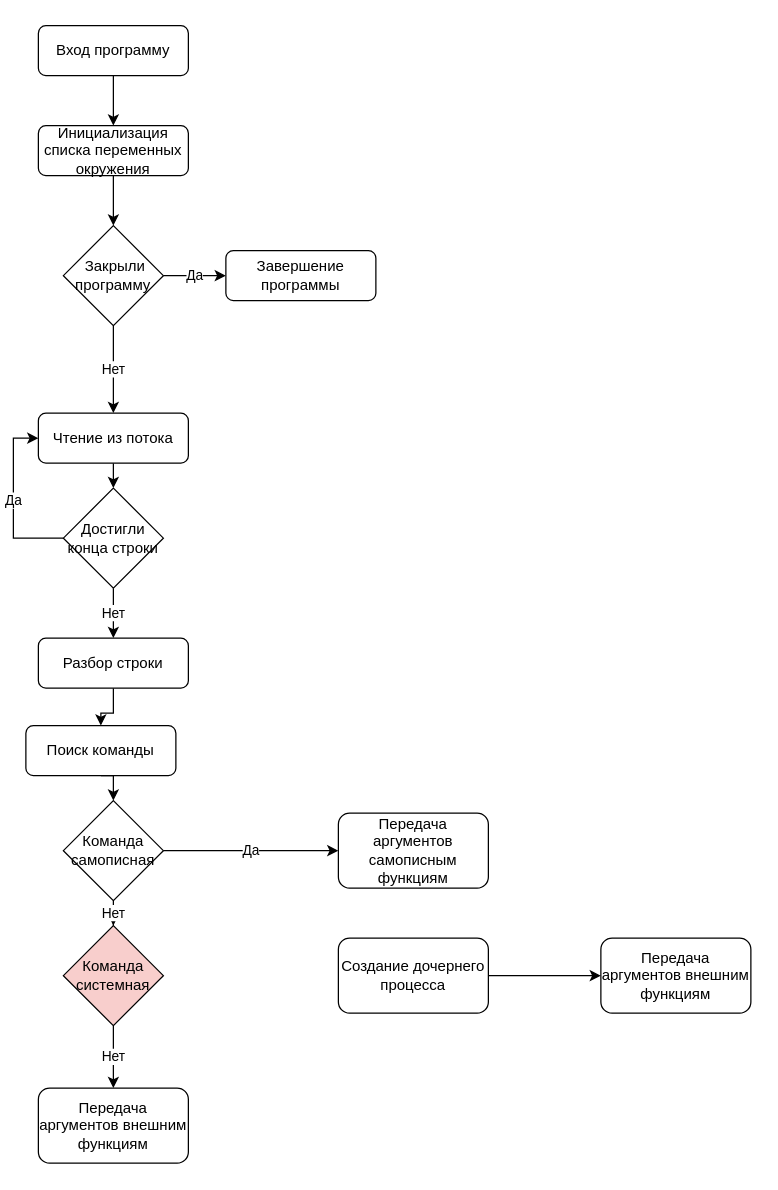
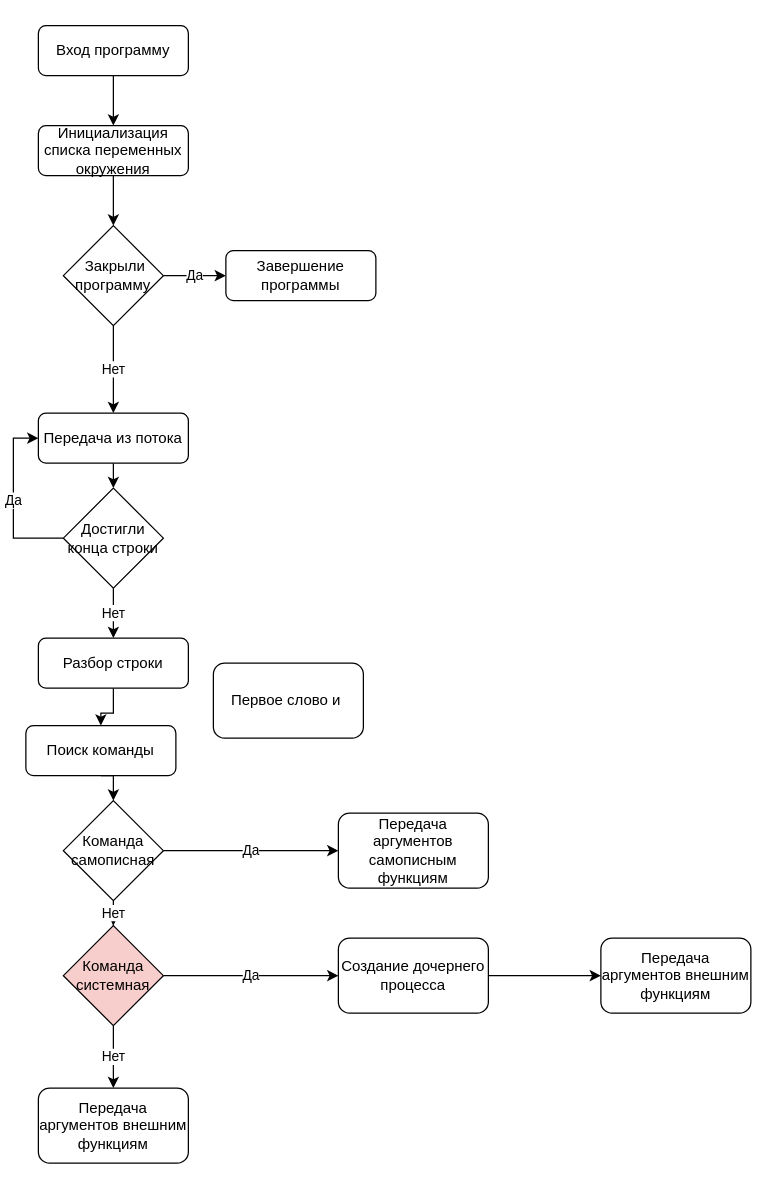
- <mxCell id="11" value="Чтение из потока" style="rounded=1;whiteSpace=wrap;html=1;fontSize=12;glass=0;strokeWidth=1;shadow=0;" parent="1" vertex="1"><mxGeometry x="30" y="330" width="120" height="40" as="geometry" /></mxCell>
+ <mxCell id="11" value="Передача из потока" style="rounded=1;whiteSpace=wrap;html=1;fontSize=12;glass=0;strokeWidth=1;shadow=0;" parent="1" vertex="1"><mxGeometry x="30" y="330" width="120" height="40" as="geometry" /></mxCell>
+ <mxCell id="30" value="Первое слово и&amp;nbsp;" style="rounded=1;whiteSpace=wrap;html=1;fontSize=12;glass=0;strokeWidth=1;shadow=0;" parent="1" vertex="1"><mxGeometry x="170" y="530" width="120" height="60" as="geometry" /></mxCell>
+ <mxCell id="14" value="Да" style="edgeStyle=orthogonalEdgeStyle;rounded=0;orthogonalLoop=1;jettySize=auto;html=1;exitX=1;exitY=0.5;exitDx=0;exitDy=0;" parent="1" source="16" target="28" edge="1"><mxGeometry relative="1" as="geometry" /></mxCell>
